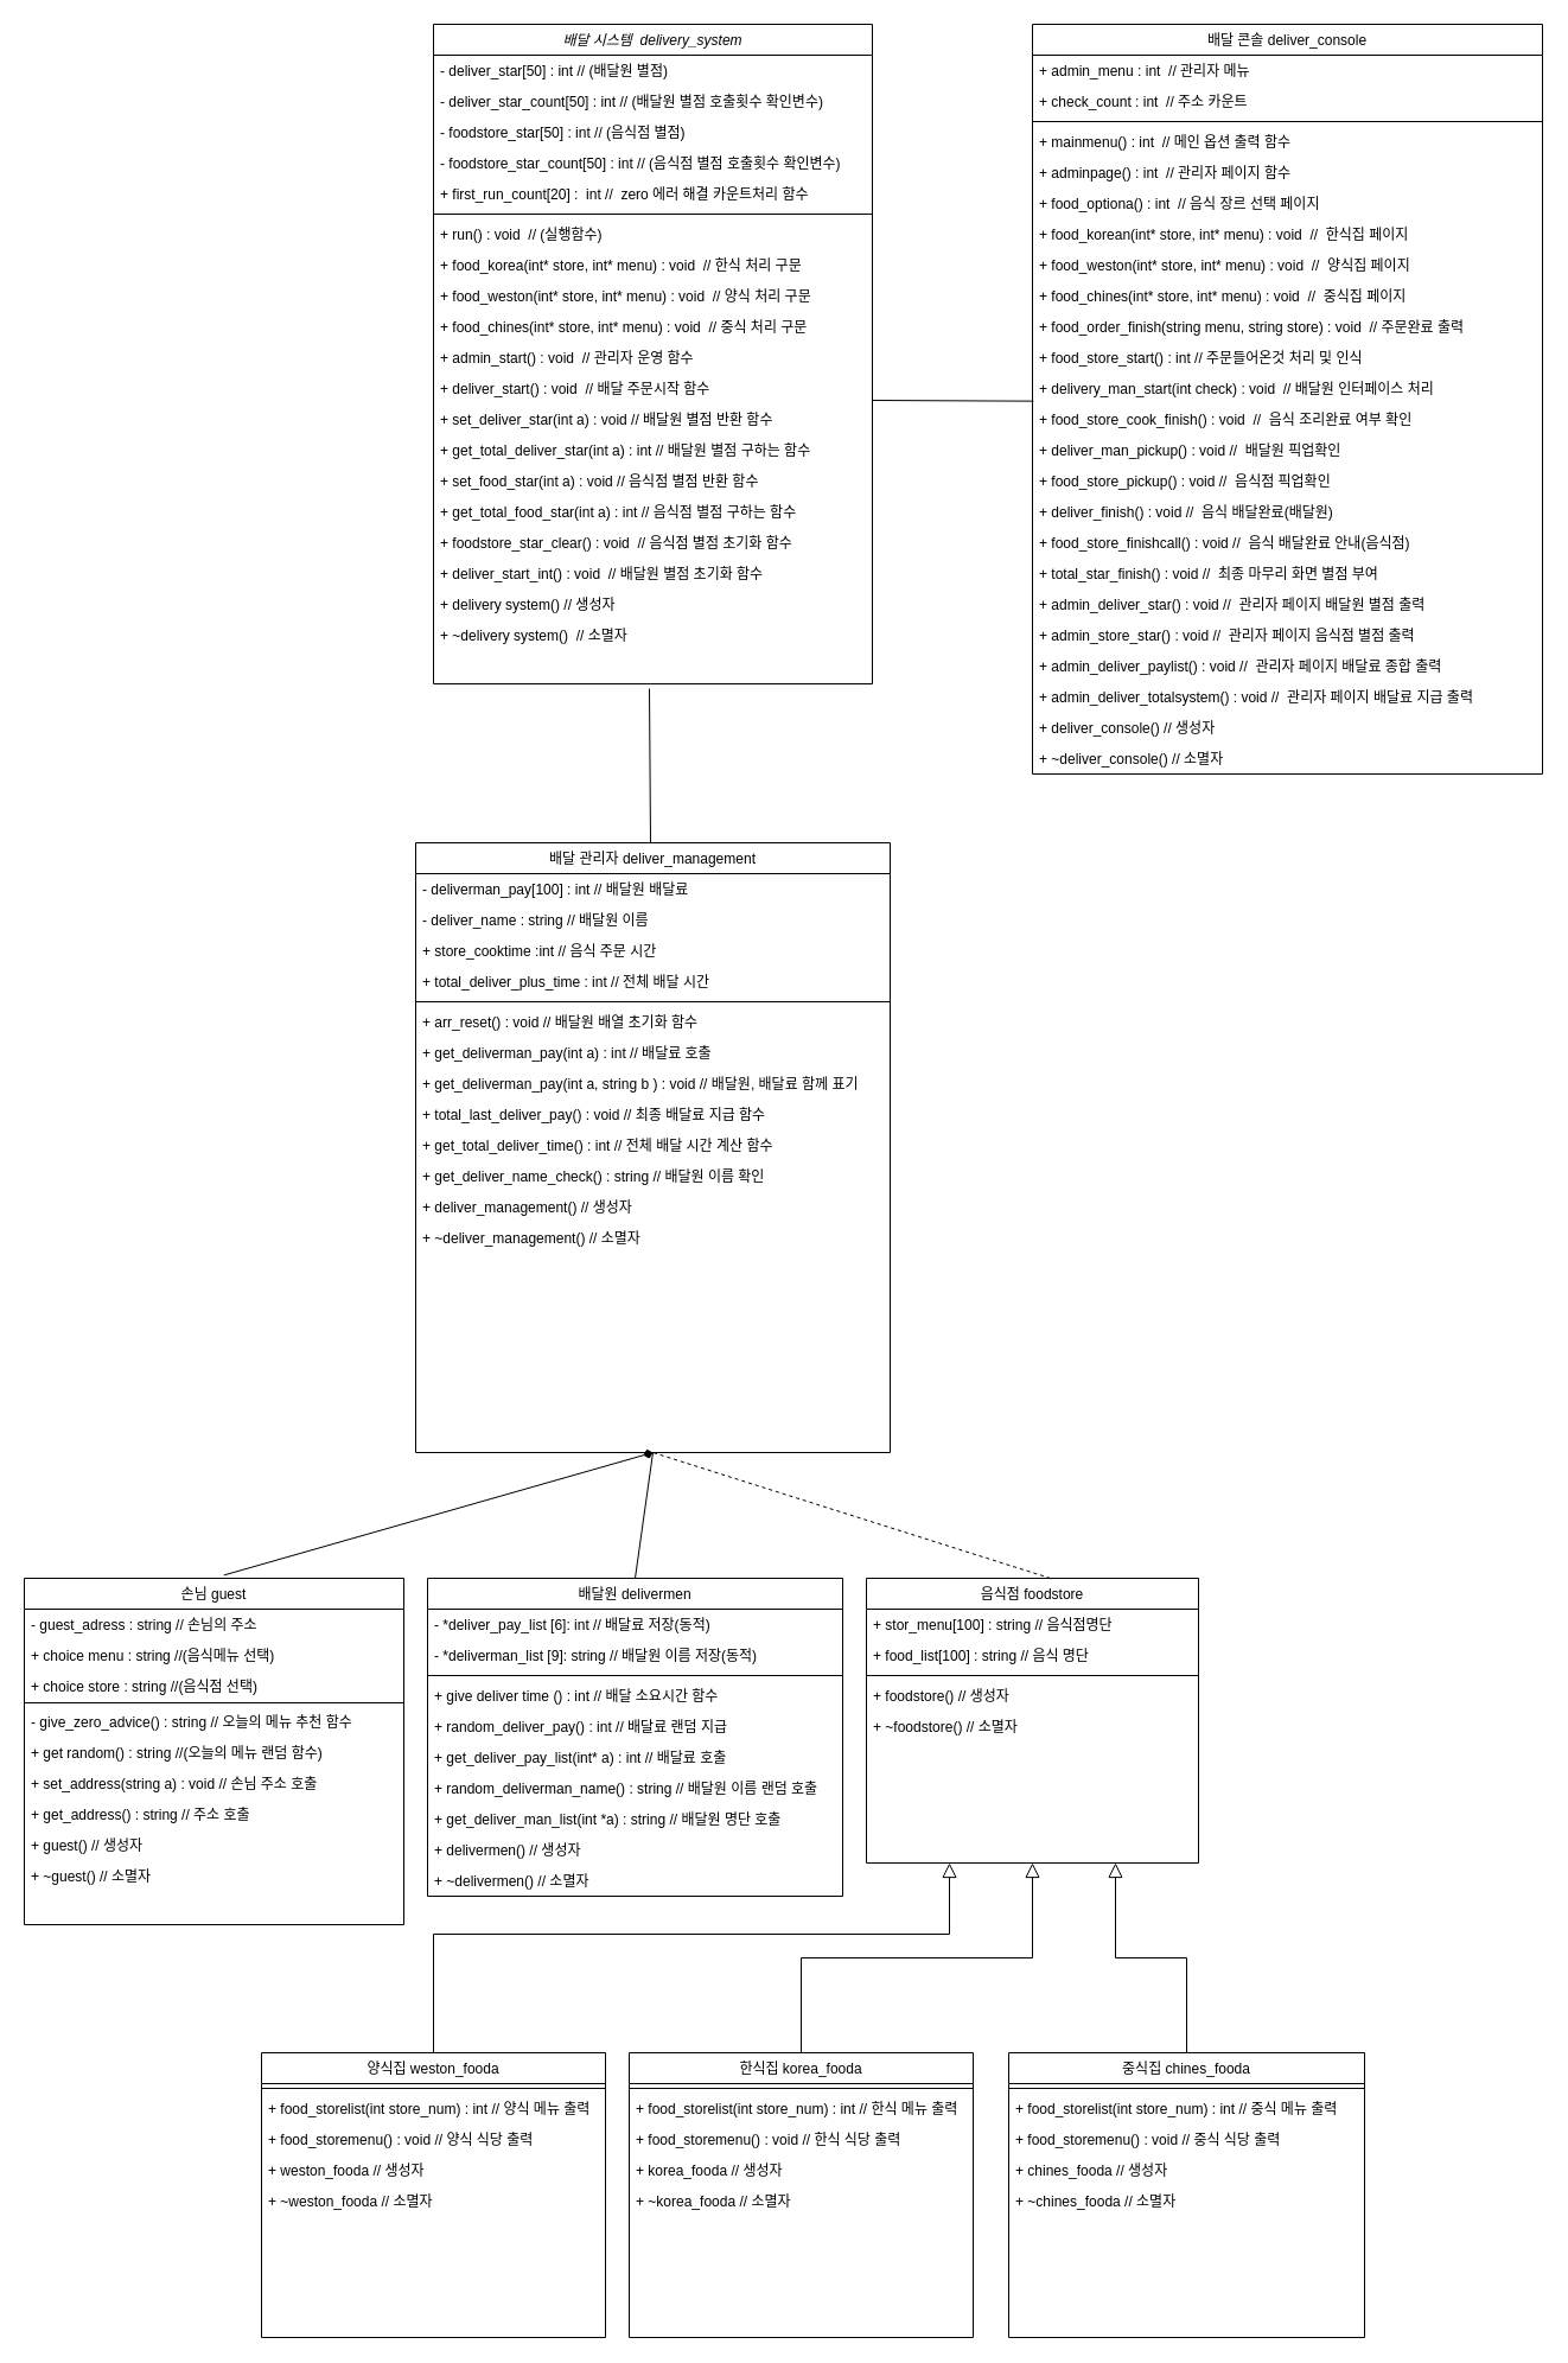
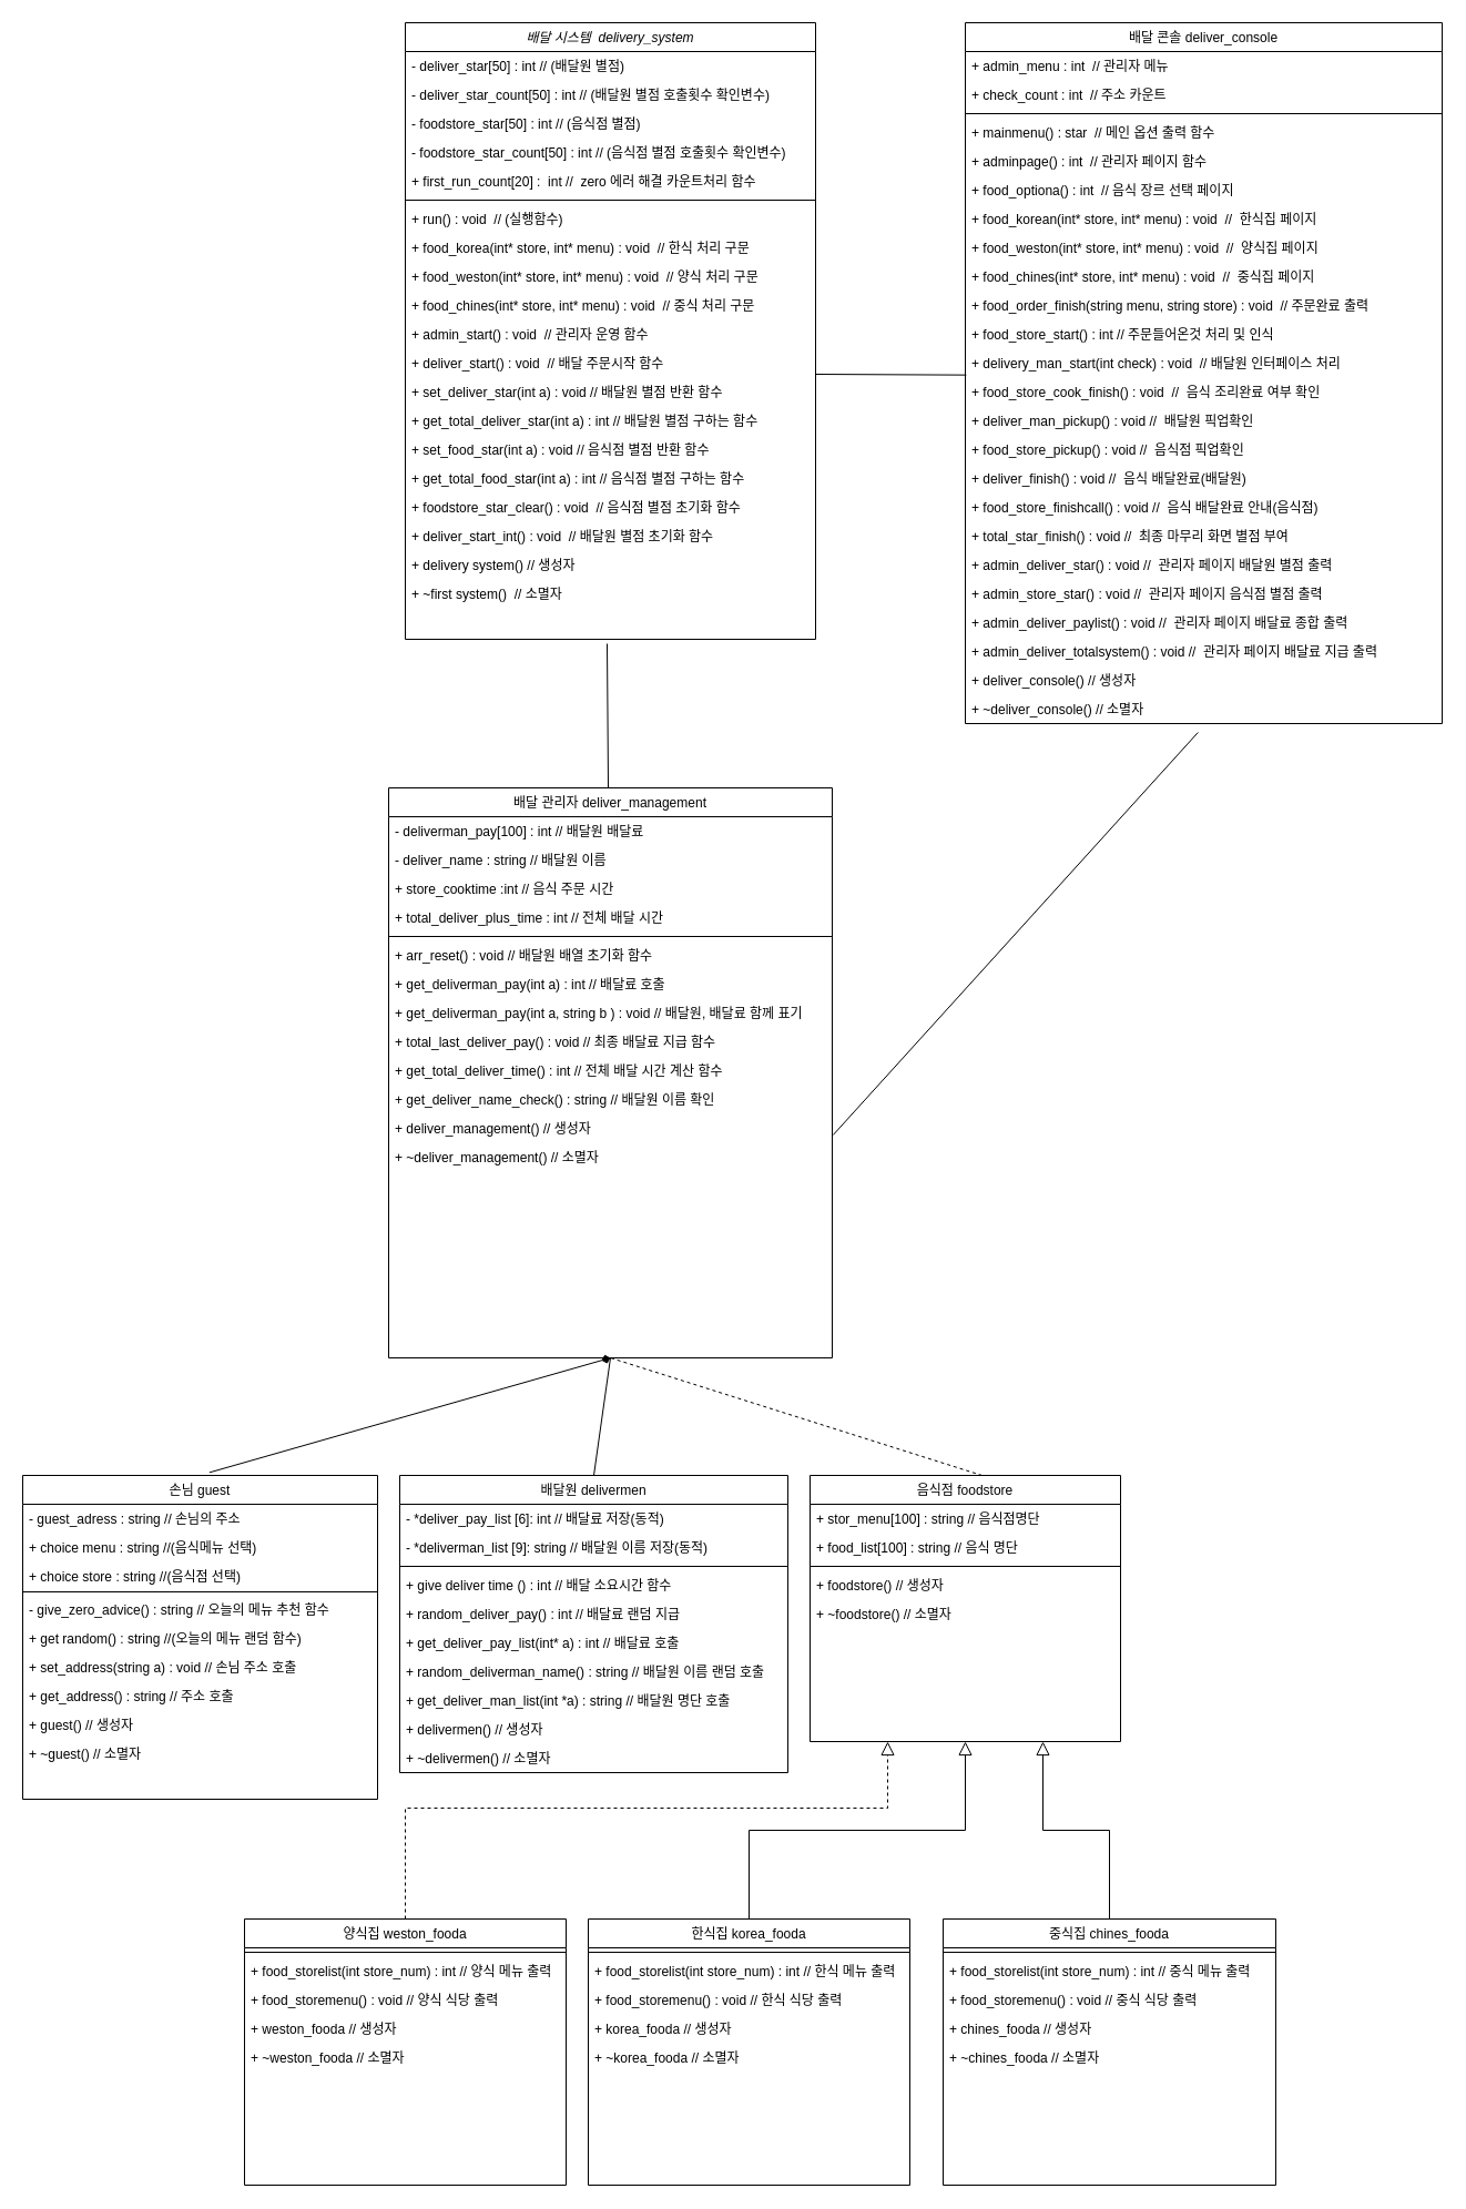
- <mxCell id="90" value="+ mainmenu() : int  // 메인 옵션 출력 함수" style="text;align=left;verticalAlign=top;spacingLeft=4;spacingRight=4;overflow=hidden;rotatable=0;points=[[0,0.5],[1,0.5]];portConstraint=eastwest;rounded=0;shadow=0;html=0;" parent="86" vertex="1"><mxGeometry y="86" width="430" height="26" as="geometry" /></mxCell>
+ <mxCell id="90" value="+ mainmenu() : star  // 메인 옵션 출력 함수" style="text;align=left;verticalAlign=top;spacingLeft=4;spacingRight=4;overflow=hidden;rotatable=0;points=[[0,0.5],[1,0.5]];portConstraint=eastwest;rounded=0;shadow=0;html=0;" parent="86" vertex="1"><mxGeometry y="86" width="430" height="26" as="geometry" /></mxCell>
- <mxCell id="22" value="+ ~delivery system()  // 소멸자" style="text;align=left;verticalAlign=top;spacingLeft=4;spacingRight=4;overflow=hidden;rotatable=0;points=[[0,0.5],[1,0.5]];portConstraint=eastwest;rounded=0;shadow=0;html=0;" parent="2" vertex="1"><mxGeometry y="502" width="370" height="28" as="geometry" /></mxCell>
+ <mxCell id="22" value="+ ~first system()  // 소멸자" style="text;align=left;verticalAlign=top;spacingLeft=4;spacingRight=4;overflow=hidden;rotatable=0;points=[[0,0.5],[1,0.5]];portConstraint=eastwest;rounded=0;shadow=0;html=0;" parent="2" vertex="1"><mxGeometry y="502" width="370" height="28" as="geometry" /></mxCell>
+ <mxCell id="116" value="" style="endArrow=none;html=1;entryX=0.488;entryY=1.308;entryDx=0;entryDy=0;entryPerimeter=0;exitX=1.002;exitY=0.731;exitDx=0;exitDy=0;exitPerimeter=0;" parent="1" source="35" target="110" edge="1"><mxGeometry width="50" height="50" relative="1" as="geometry"><mxPoint x="951.008" y="910" as="sourcePoint" /><mxPoint x="950" y="780" as="targetPoint" /></mxGeometry></mxCell>
- <mxCell id="113" value="" style="endArrow=block;endSize=10;endFill=0;shadow=0;strokeWidth=1;rounded=0;edgeStyle=elbowEdgeStyle;elbow=vertical;exitX=0.5;exitY=0;exitDx=0;exitDy=0;entryX=0.25;entryY=1;entryDx=0;entryDy=0;" parent="1" source="68" target="48" edge="1"><mxGeometry width="160" relative="1" as="geometry"><mxPoint x="460" y="1350" as="sourcePoint" /><mxPoint x="550" y="1280" as="targetPoint" /><Array as="points"><mxPoint x="390" y="1630" /><mxPoint x="510" y="1315" /></Array></mxGeometry></mxCell>
+ <mxCell id="113" value="" style="endArrow=block;endSize=10;endFill=0;shadow=0;strokeWidth=1;rounded=0;edgeStyle=elbowEdgeStyle;elbow=vertical;exitX=0.5;exitY=0;exitDx=0;exitDy=0;entryX=0.25;entryY=1;entryDx=0;entryDy=0;dashed=1;" parent="1" source="68" target="48" edge="1"><mxGeometry width="160" relative="1" as="geometry"><mxPoint x="460" y="1350" as="sourcePoint" /><mxPoint x="550" y="1280" as="targetPoint" /><Array as="points"><mxPoint x="390" y="1630" /><mxPoint x="510" y="1315" /></Array></mxGeometry></mxCell>
